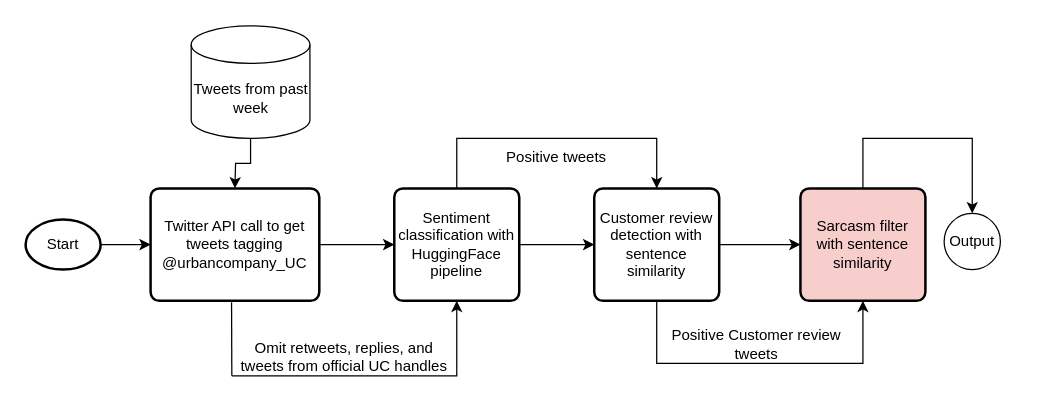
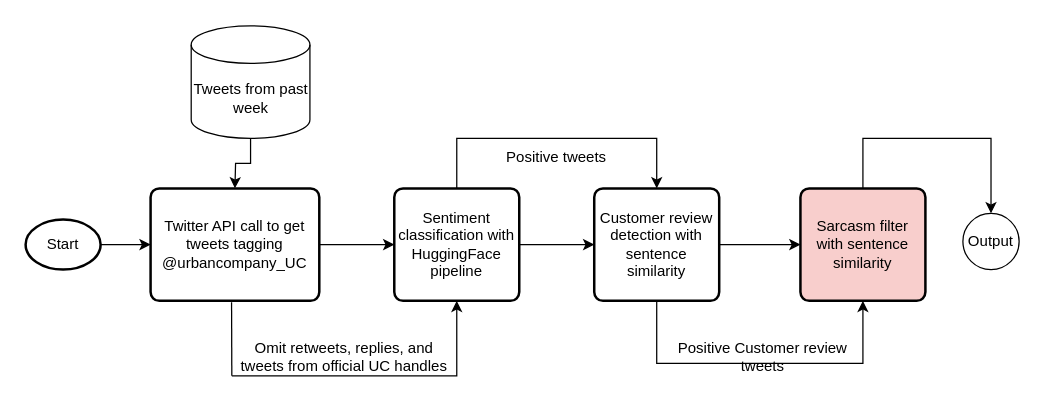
- <mxCell id="20" value="Output" style="ellipse;whiteSpace=wrap;html=1;aspect=fixed;" vertex="1" parent="1"><mxGeometry x="755" y="170" width="45" height="45" as="geometry" /></mxCell>
+ <mxCell id="20" value="Output" style="ellipse;whiteSpace=wrap;html=1;aspect=fixed;" vertex="1" parent="1"><mxGeometry x="770" y="170" width="45" height="45" as="geometry" /></mxCell>
- <mxCell id="19" value="Positive Customer review tweets" style="text;html=1;strokeColor=none;fillColor=none;align=center;verticalAlign=middle;whiteSpace=wrap;rounded=0;" vertex="1" parent="1"><mxGeometry x="530" y="260" width="150" height="30" as="geometry" /></mxCell>
+ <mxCell id="19" value="Positive Customer review tweets" style="text;html=1;strokeColor=none;fillColor=none;align=center;verticalAlign=middle;whiteSpace=wrap;rounded=0;" vertex="1" parent="1"><mxGeometry x="535" y="270" width="150" height="30" as="geometry" /></mxCell>
